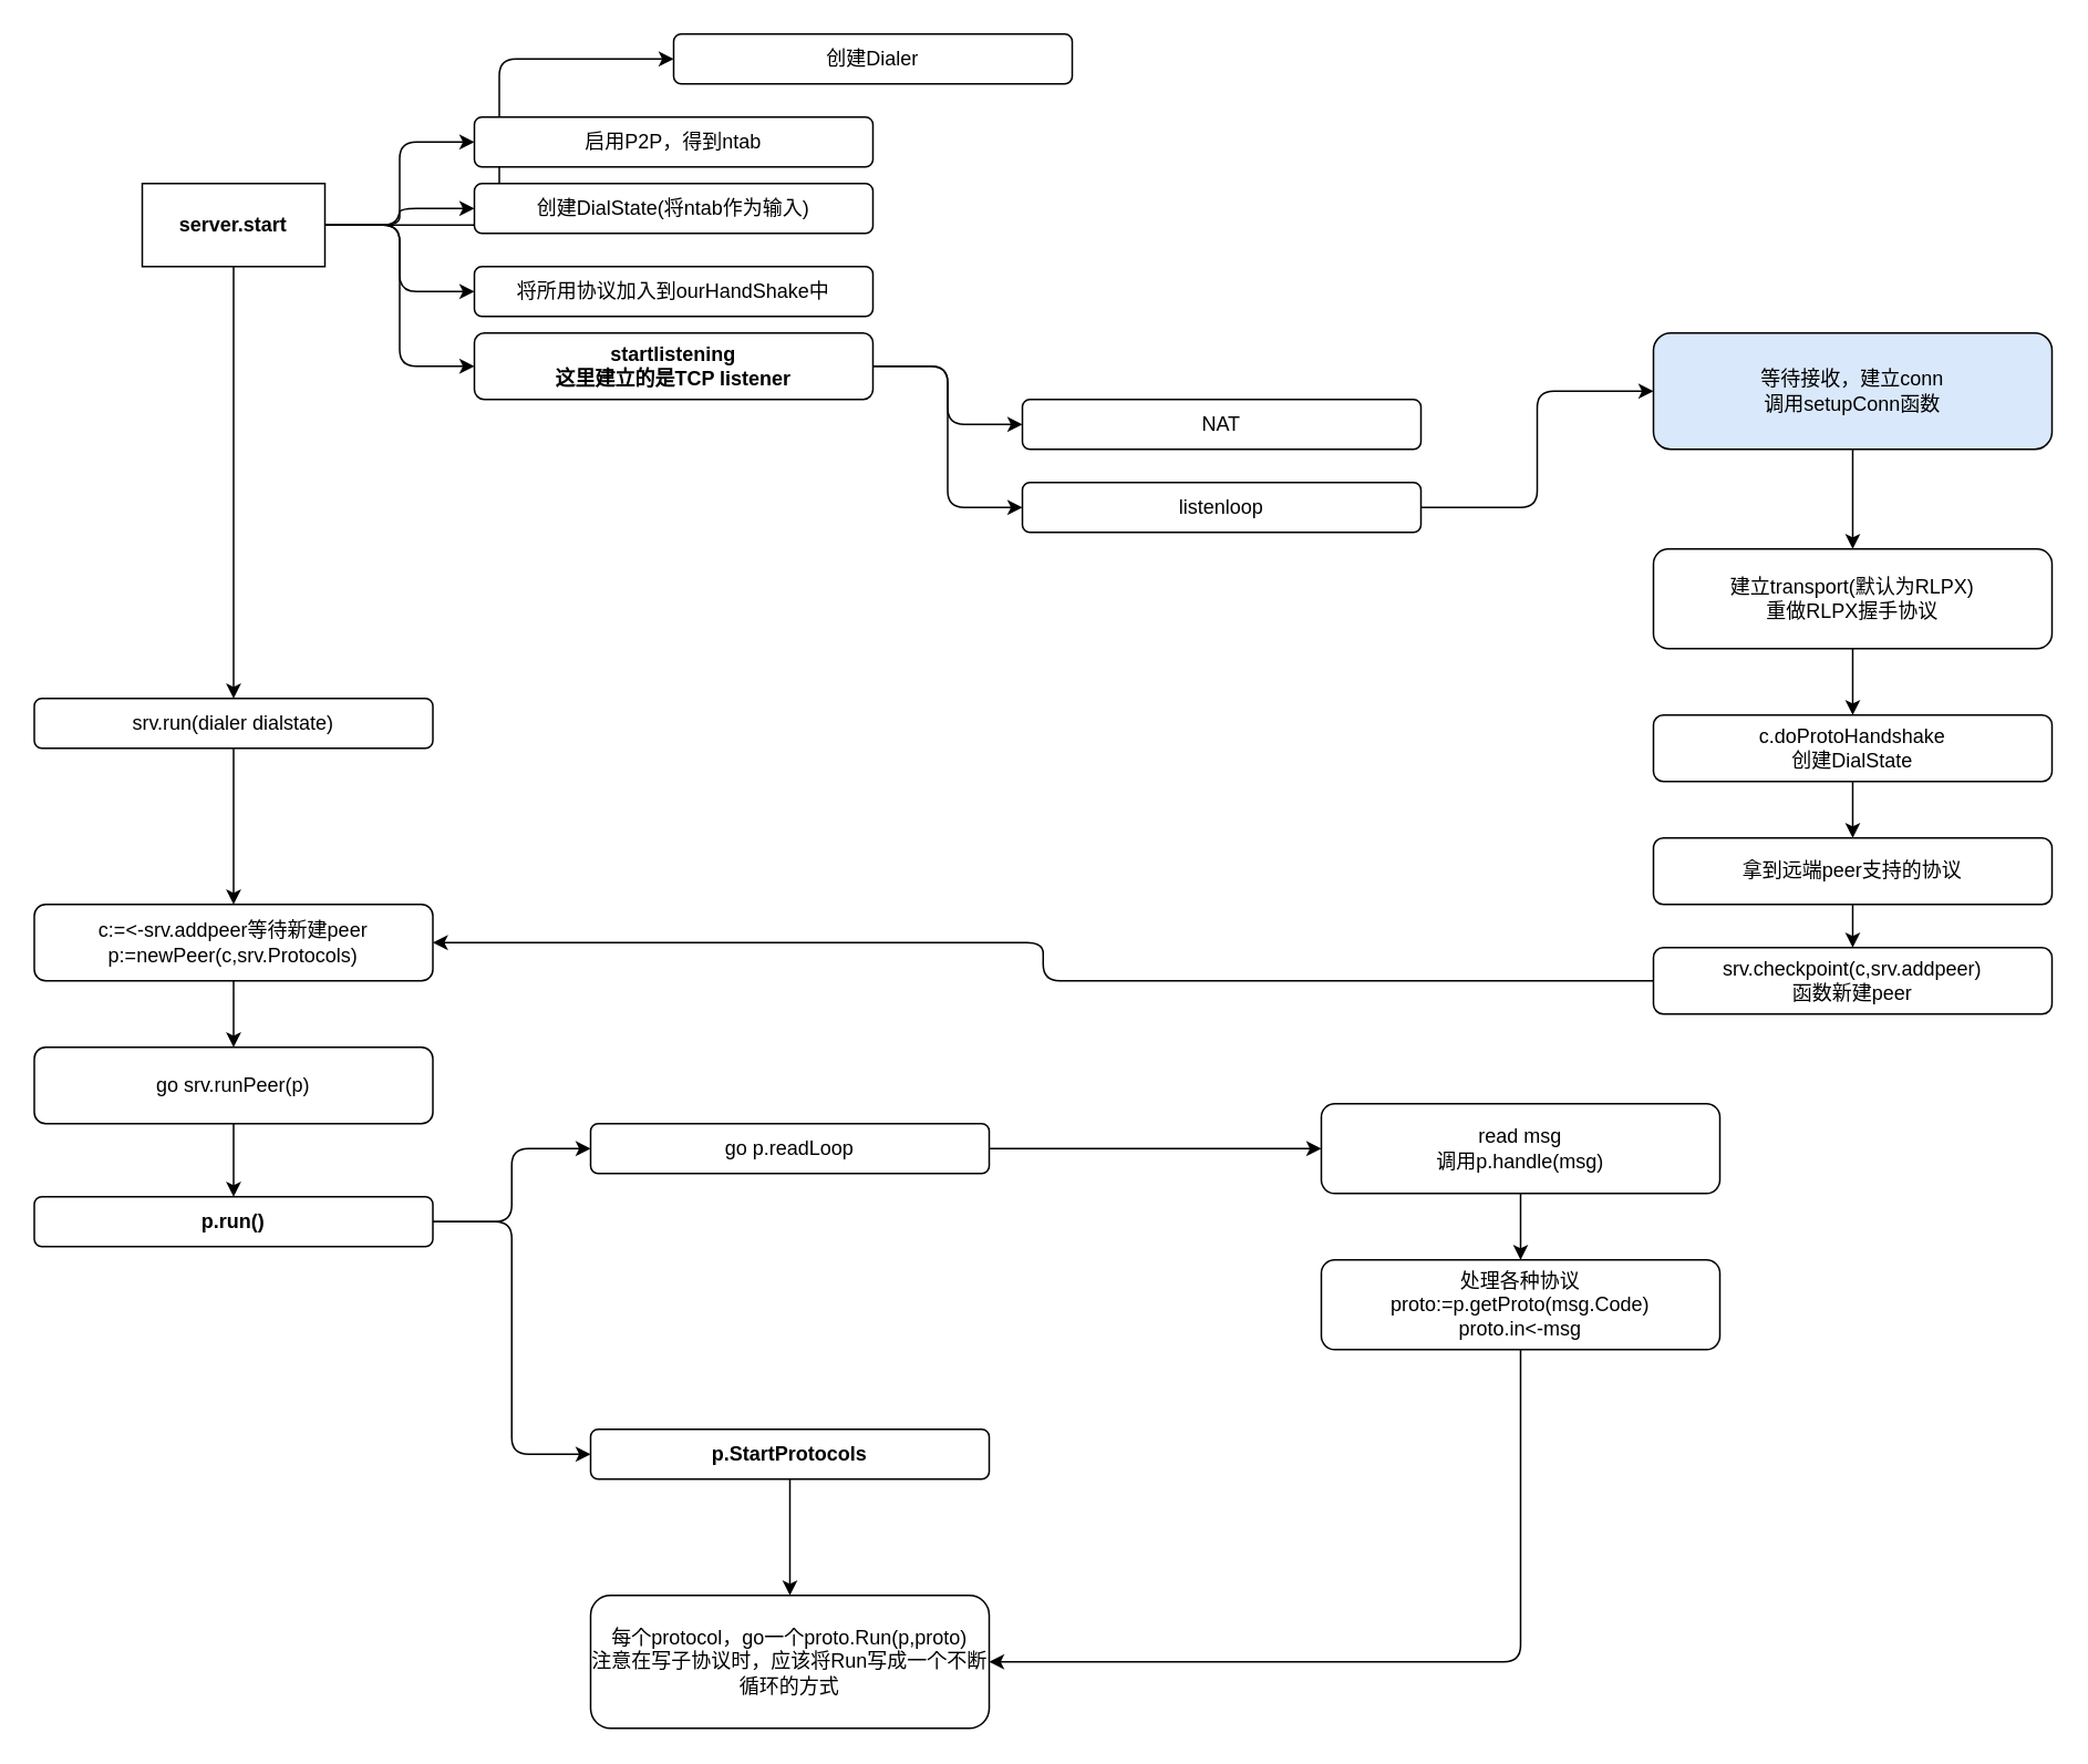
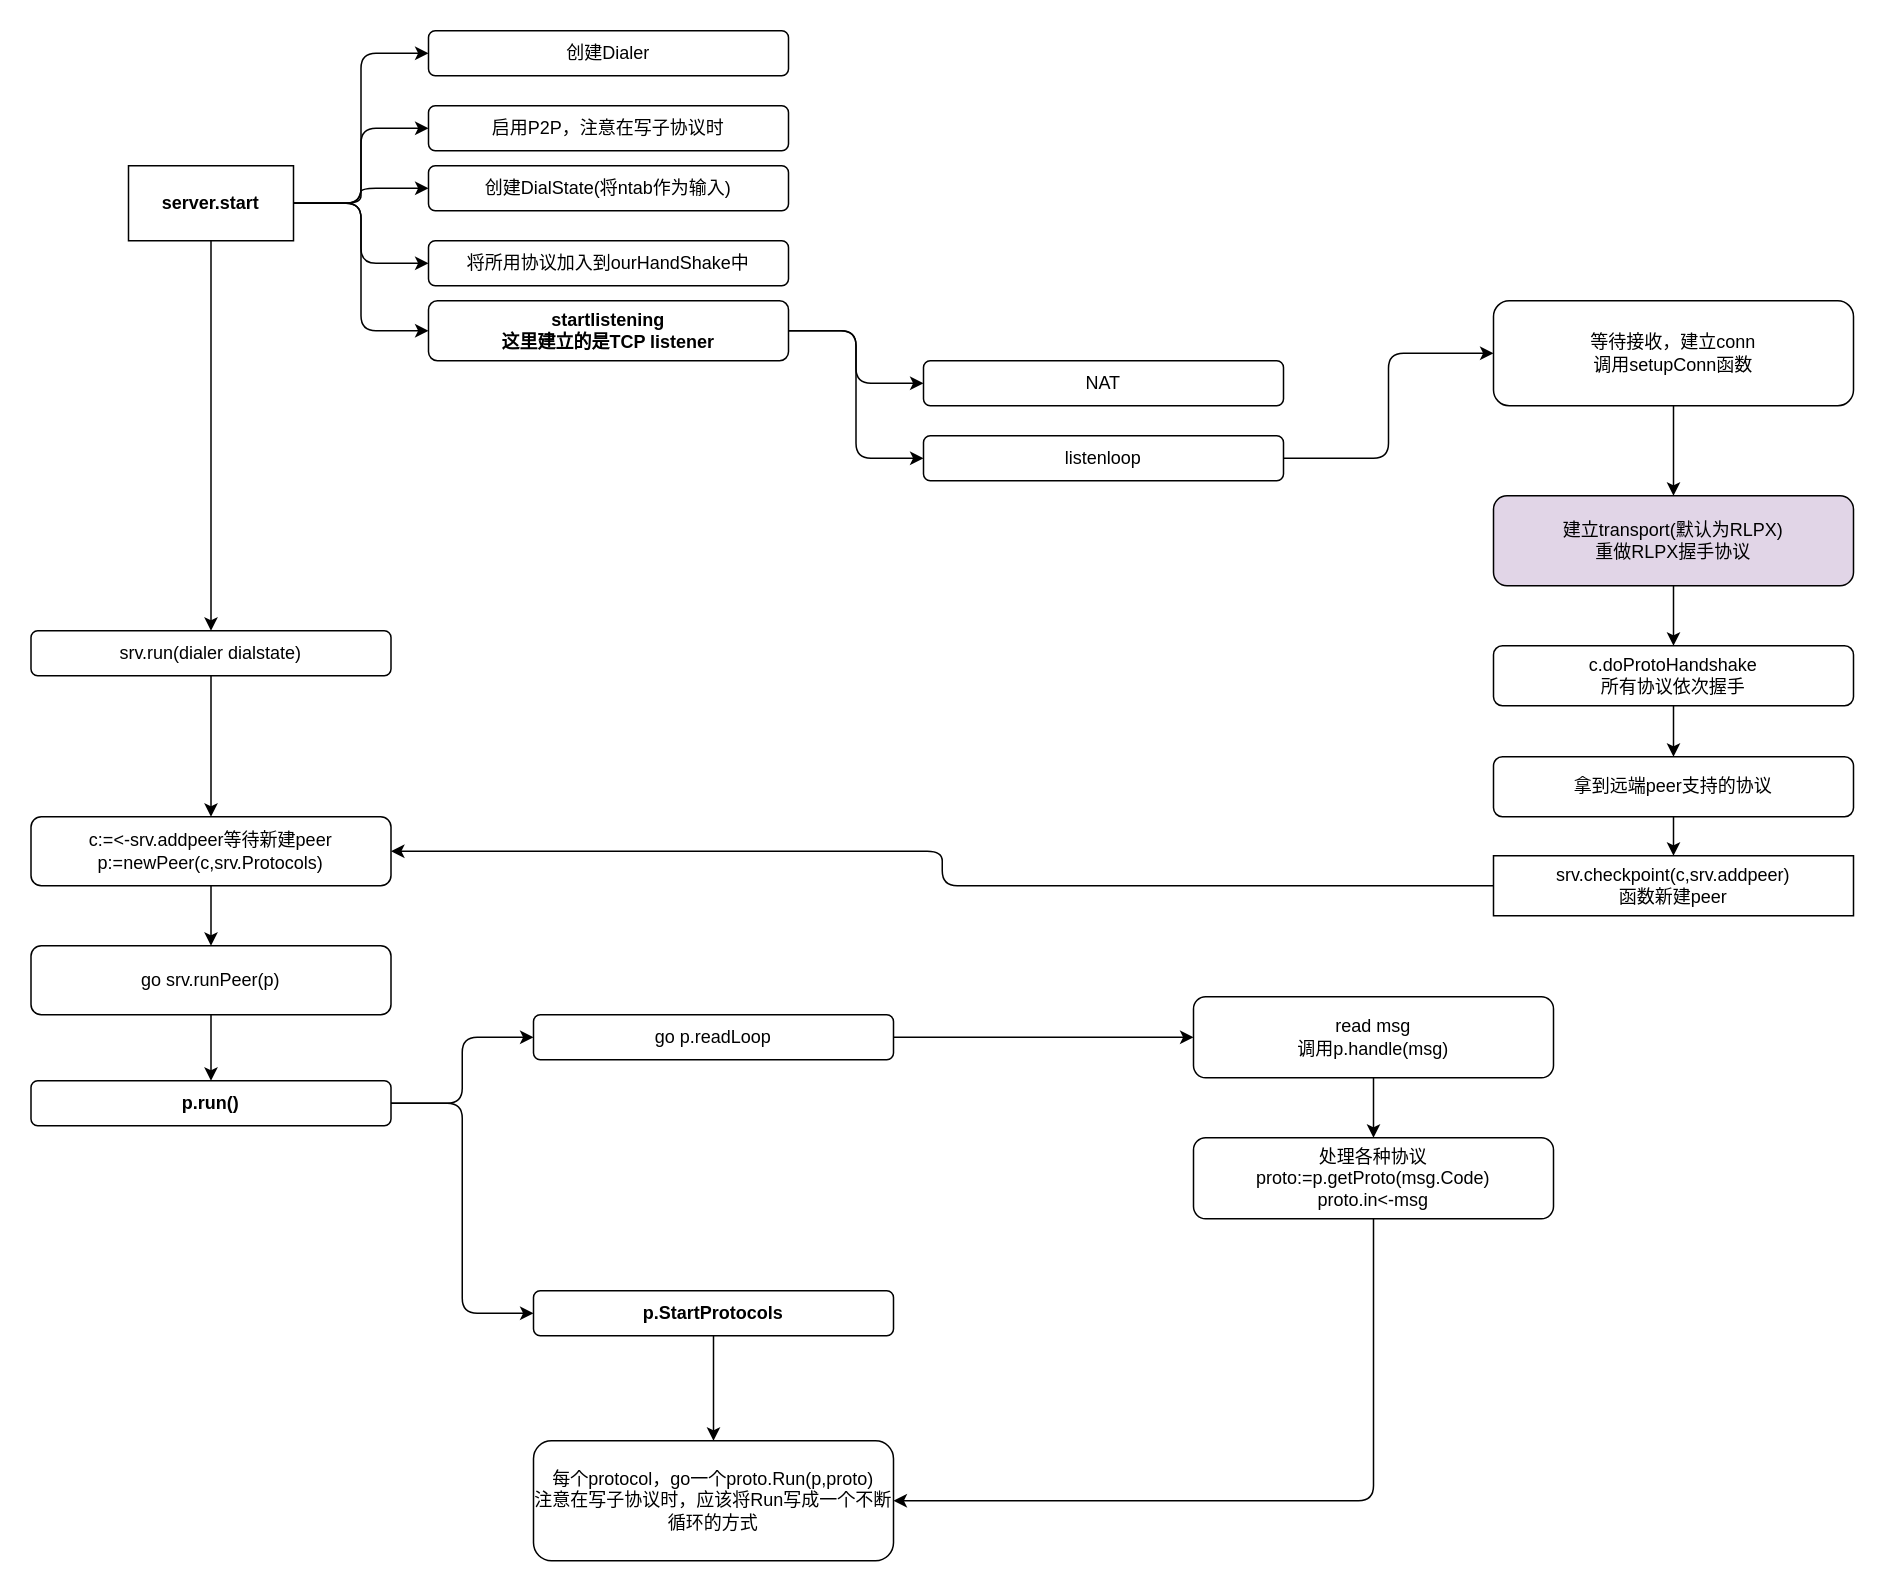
- <mxCell id="9" value="创建Dialer" style="rounded=1;whiteSpace=wrap;html=1;" parent="1" vertex="1"><mxGeometry x="405" y="20" width="240" height="30" as="geometry" /></mxCell>
+ <mxCell id="9" value="创建Dialer" style="rounded=1;whiteSpace=wrap;html=1;" parent="1" vertex="1"><mxGeometry x="285" y="20" width="240" height="30" as="geometry" /></mxCell>
- <mxCell id="10" value="启用P2P，得到ntab" style="rounded=1;whiteSpace=wrap;html=1;" parent="1" vertex="1"><mxGeometry x="285" y="70" width="240" height="30" as="geometry" /></mxCell>
+ <mxCell id="10" value="启用P2P，注意在写子协议时" style="rounded=1;whiteSpace=wrap;html=1;" parent="1" vertex="1"><mxGeometry x="285" y="70" width="240" height="30" as="geometry" /></mxCell>
- <mxCell id="22" value="等待接收，建立conn&lt;br&gt;调用setupConn函数" style="rounded=1;whiteSpace=wrap;html=1;fillColor=#dae8fc;" parent="1" vertex="1"><mxGeometry x="995" y="200" width="240" height="70" as="geometry" /></mxCell>
+ <mxCell id="22" value="等待接收，建立conn&lt;br&gt;调用setupConn函数" style="rounded=1;whiteSpace=wrap;html=1;" parent="1" vertex="1"><mxGeometry x="995" y="200" width="240" height="70" as="geometry" /></mxCell>
- <mxCell id="24" value="建立transport(默认为RLPX)&lt;br&gt;重做RLPX握手协议" style="rounded=1;whiteSpace=wrap;html=1;" parent="1" vertex="1"><mxGeometry x="995" y="330" width="240" height="60" as="geometry" /></mxCell>
+ <mxCell id="24" value="建立transport(默认为RLPX)&lt;br&gt;重做RLPX握手协议" style="rounded=1;whiteSpace=wrap;html=1;fillColor=#e1d5e7;" parent="1" vertex="1"><mxGeometry x="995" y="330" width="240" height="60" as="geometry" /></mxCell>
- <mxCell id="26" value="c.doProtoHandshake&lt;br&gt;创建DialState" style="rounded=1;whiteSpace=wrap;html=1;" parent="1" vertex="1"><mxGeometry x="995" y="430" width="240" height="40" as="geometry" /></mxCell>
+ <mxCell id="26" value="c.doProtoHandshake&lt;br&gt;所有协议依次握手" style="rounded=1;whiteSpace=wrap;html=1;" parent="1" vertex="1"><mxGeometry x="995" y="430" width="240" height="40" as="geometry" /></mxCell>
- <mxCell id="30" value="srv.checkpoint(c,srv.addpeer)&lt;br&gt;函数新建peer" style="rounded=1;whiteSpace=wrap;html=1;" parent="1" vertex="1"><mxGeometry x="995" y="570" width="240" height="40" as="geometry" /></mxCell>
+ <mxCell id="30" value="srv.checkpoint(c,srv.addpeer)&lt;br&gt;函数新建peer" style="whiteSpace=wrap;html=1;rounded=0;" parent="1" vertex="1"><mxGeometry x="995" y="570" width="240" height="40" as="geometry" /></mxCell>
